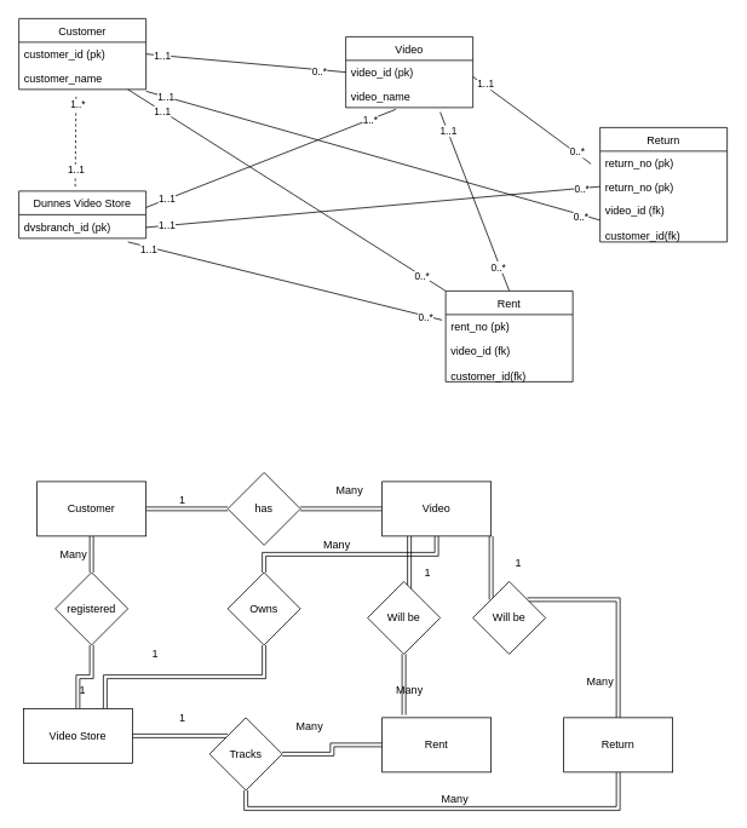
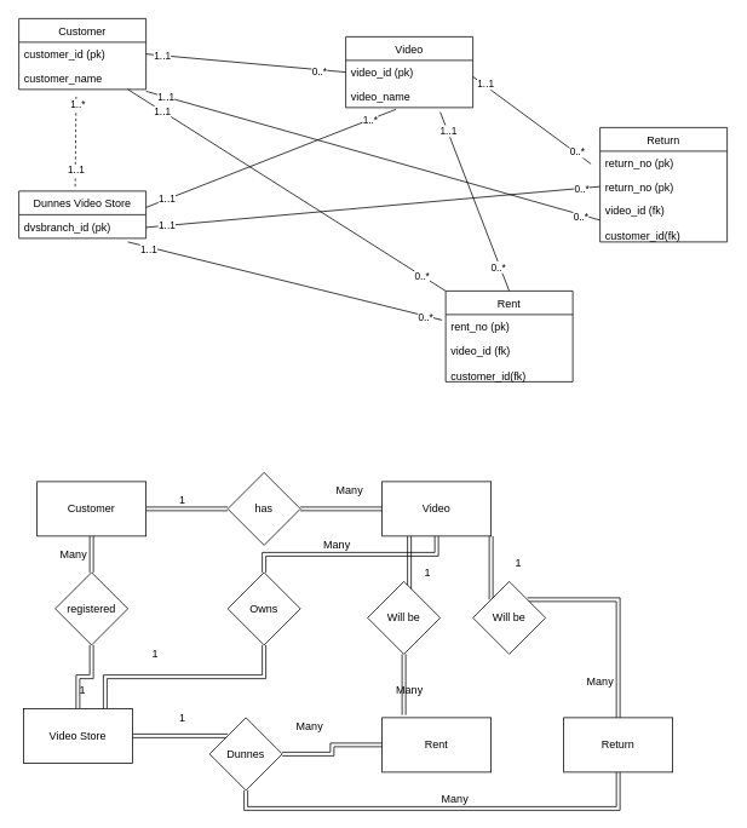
- <mxCell id="67" value="Tracks" style="rhombus;whiteSpace=wrap;html=1;" vertex="1" parent="1"><mxGeometry x="230" y="790" width="80" height="80" as="geometry" /></mxCell>
+ <mxCell id="67" value="Dunnes" style="rhombus;whiteSpace=wrap;html=1;" vertex="1" parent="1"><mxGeometry x="230" y="790" width="80" height="80" as="geometry" /></mxCell>
